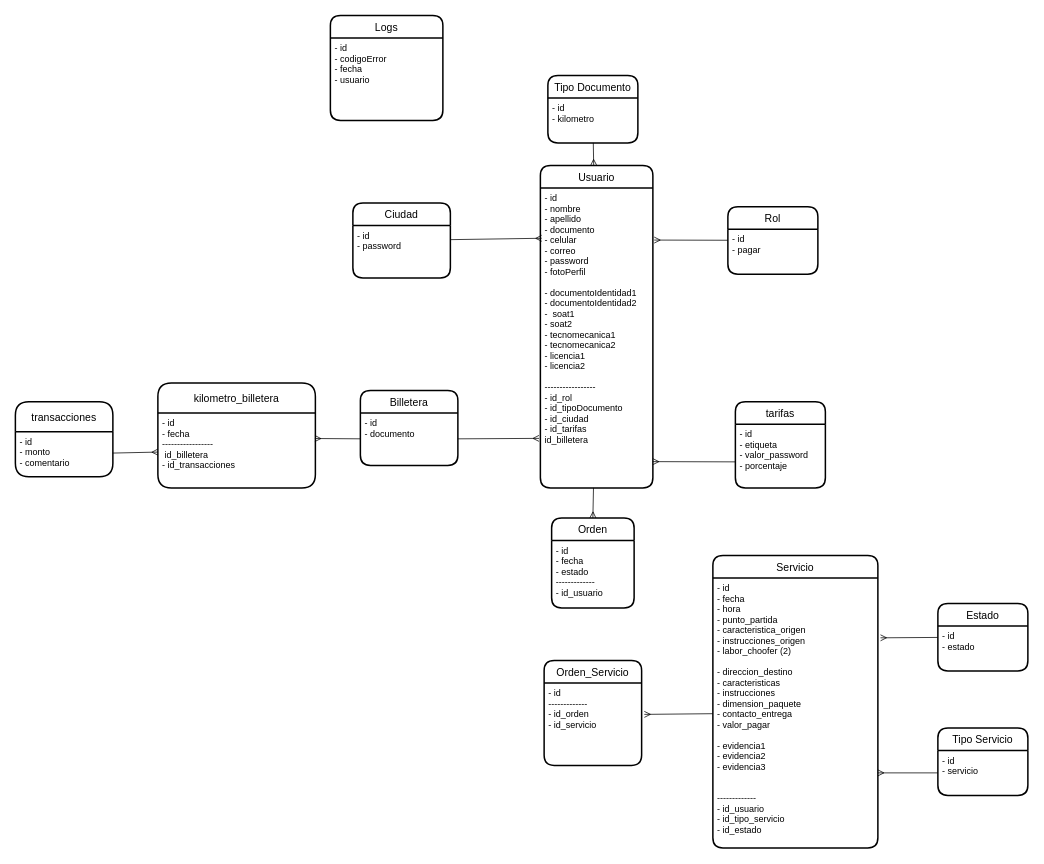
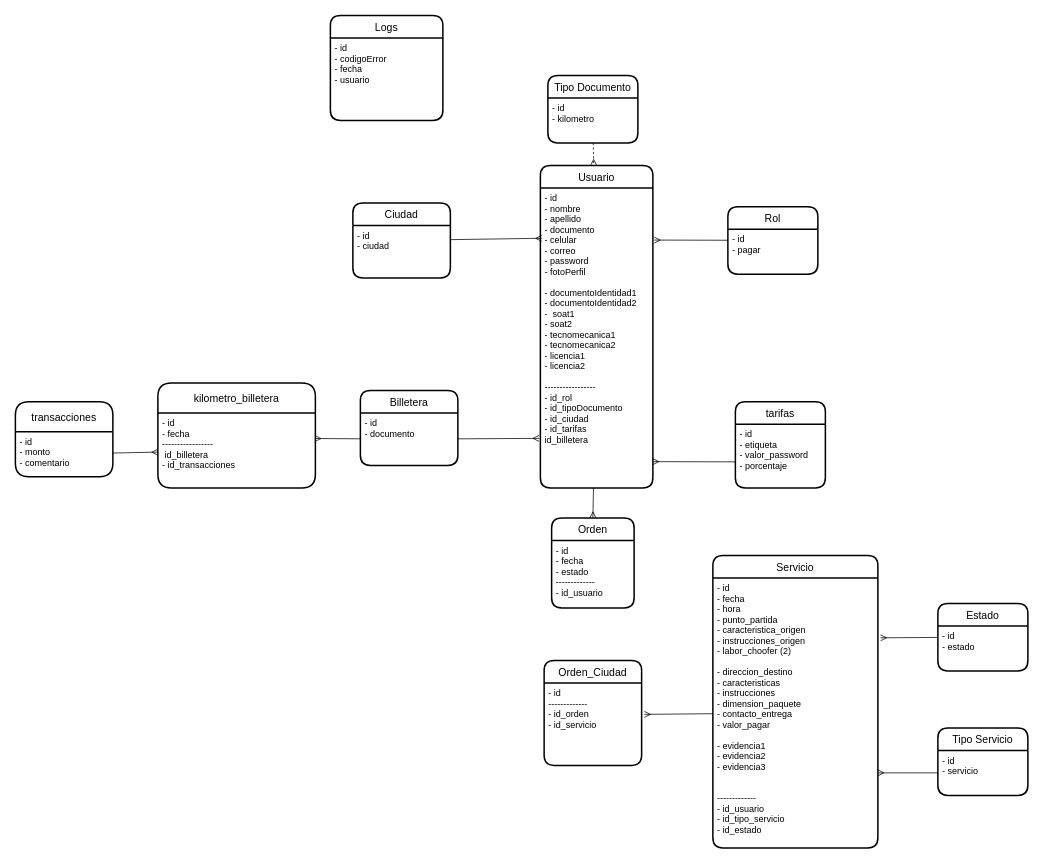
- <mxCell id="12" style="edgeStyle=none;html=1;endArrow=ERmany;endFill=0;" parent="1" source="11" target="2" edge="1"><mxGeometry relative="1" as="geometry" /></mxCell>
+ <mxCell id="12" style="edgeStyle=none;html=1;endArrow=ERmany;endFill=0;dashed=1;" parent="1" source="11" target="2" edge="1"><mxGeometry relative="1" as="geometry" /></mxCell>
- <mxCell id="9" value="- id&#10;- password" style="align=left;strokeColor=none;fillColor=none;spacingLeft=4;fontSize=12;verticalAlign=top;resizable=0;rotatable=0;part=1;" parent="8" vertex="1"><mxGeometry y="30" width="130" height="70" as="geometry" /></mxCell>
+ <mxCell id="9" value="- id&#10;- ciudad" style="align=left;strokeColor=none;fillColor=none;spacingLeft=4;fontSize=12;verticalAlign=top;resizable=0;rotatable=0;part=1;" parent="8" vertex="1"><mxGeometry y="30" width="130" height="70" as="geometry" /></mxCell>
- <mxCell id="19" value="Orden_Servicio" style="swimlane;childLayout=stackLayout;horizontal=1;startSize=30;horizontalStack=0;rounded=1;fontSize=14;fontStyle=0;strokeWidth=2;resizeParent=0;resizeLast=1;shadow=0;dashed=0;align=center;" vertex="1" parent="1"><mxGeometry x="725" y="880" width="130" height="140" as="geometry" /></mxCell>
+ <mxCell id="19" value="Orden_Ciudad" style="swimlane;childLayout=stackLayout;horizontal=1;startSize=30;horizontalStack=0;rounded=1;fontSize=14;fontStyle=0;strokeWidth=2;resizeParent=0;resizeLast=1;shadow=0;dashed=0;align=center;" vertex="1" parent="1"><mxGeometry x="725" y="880" width="130" height="140" as="geometry" /></mxCell>
